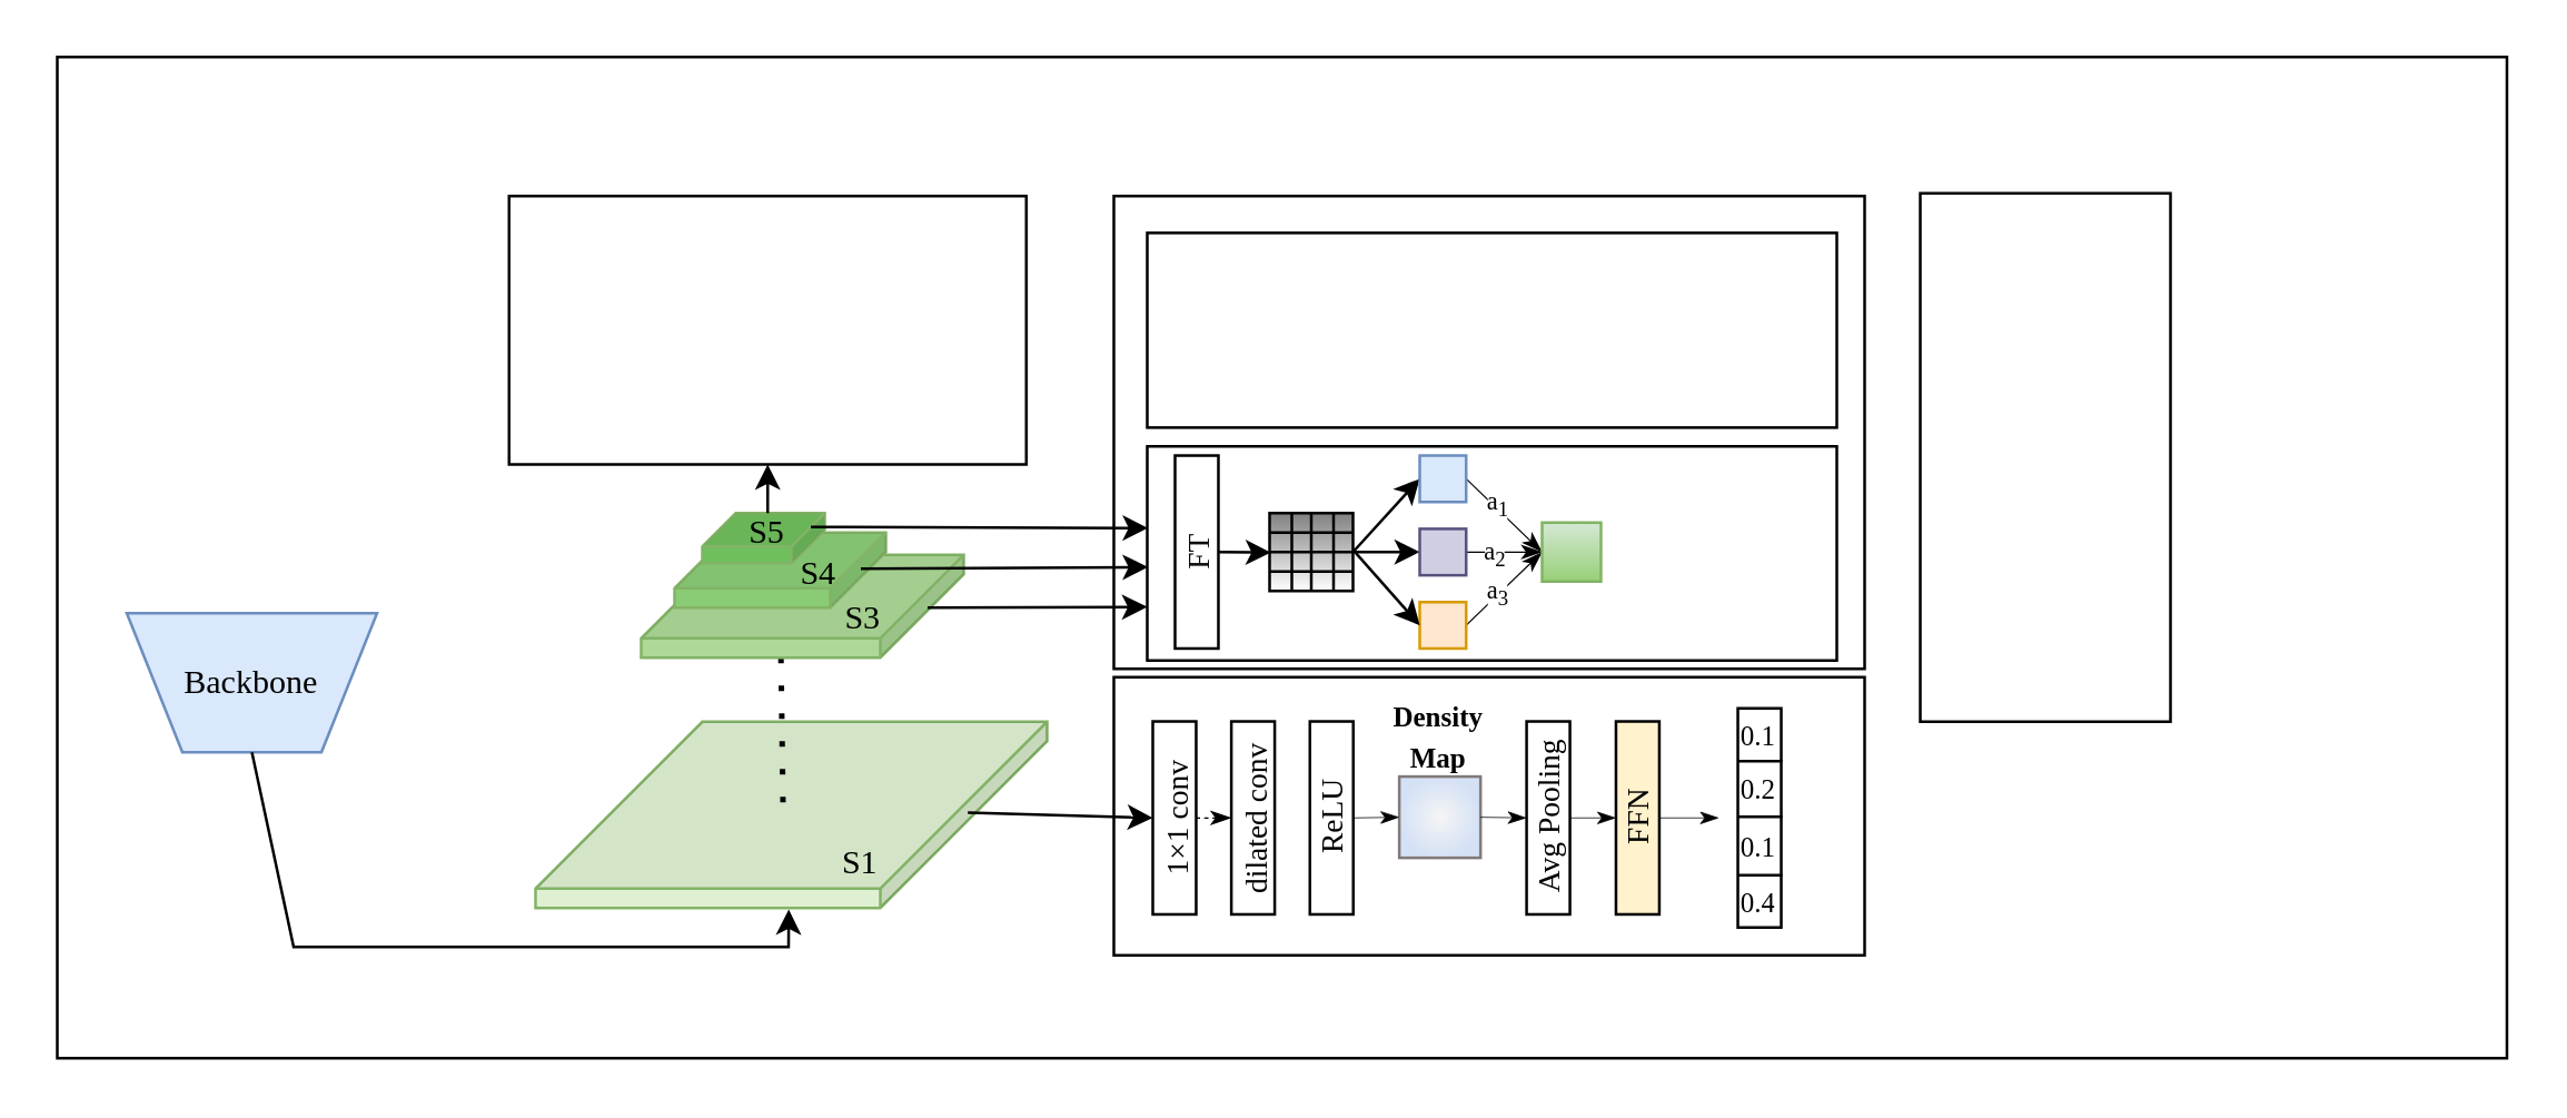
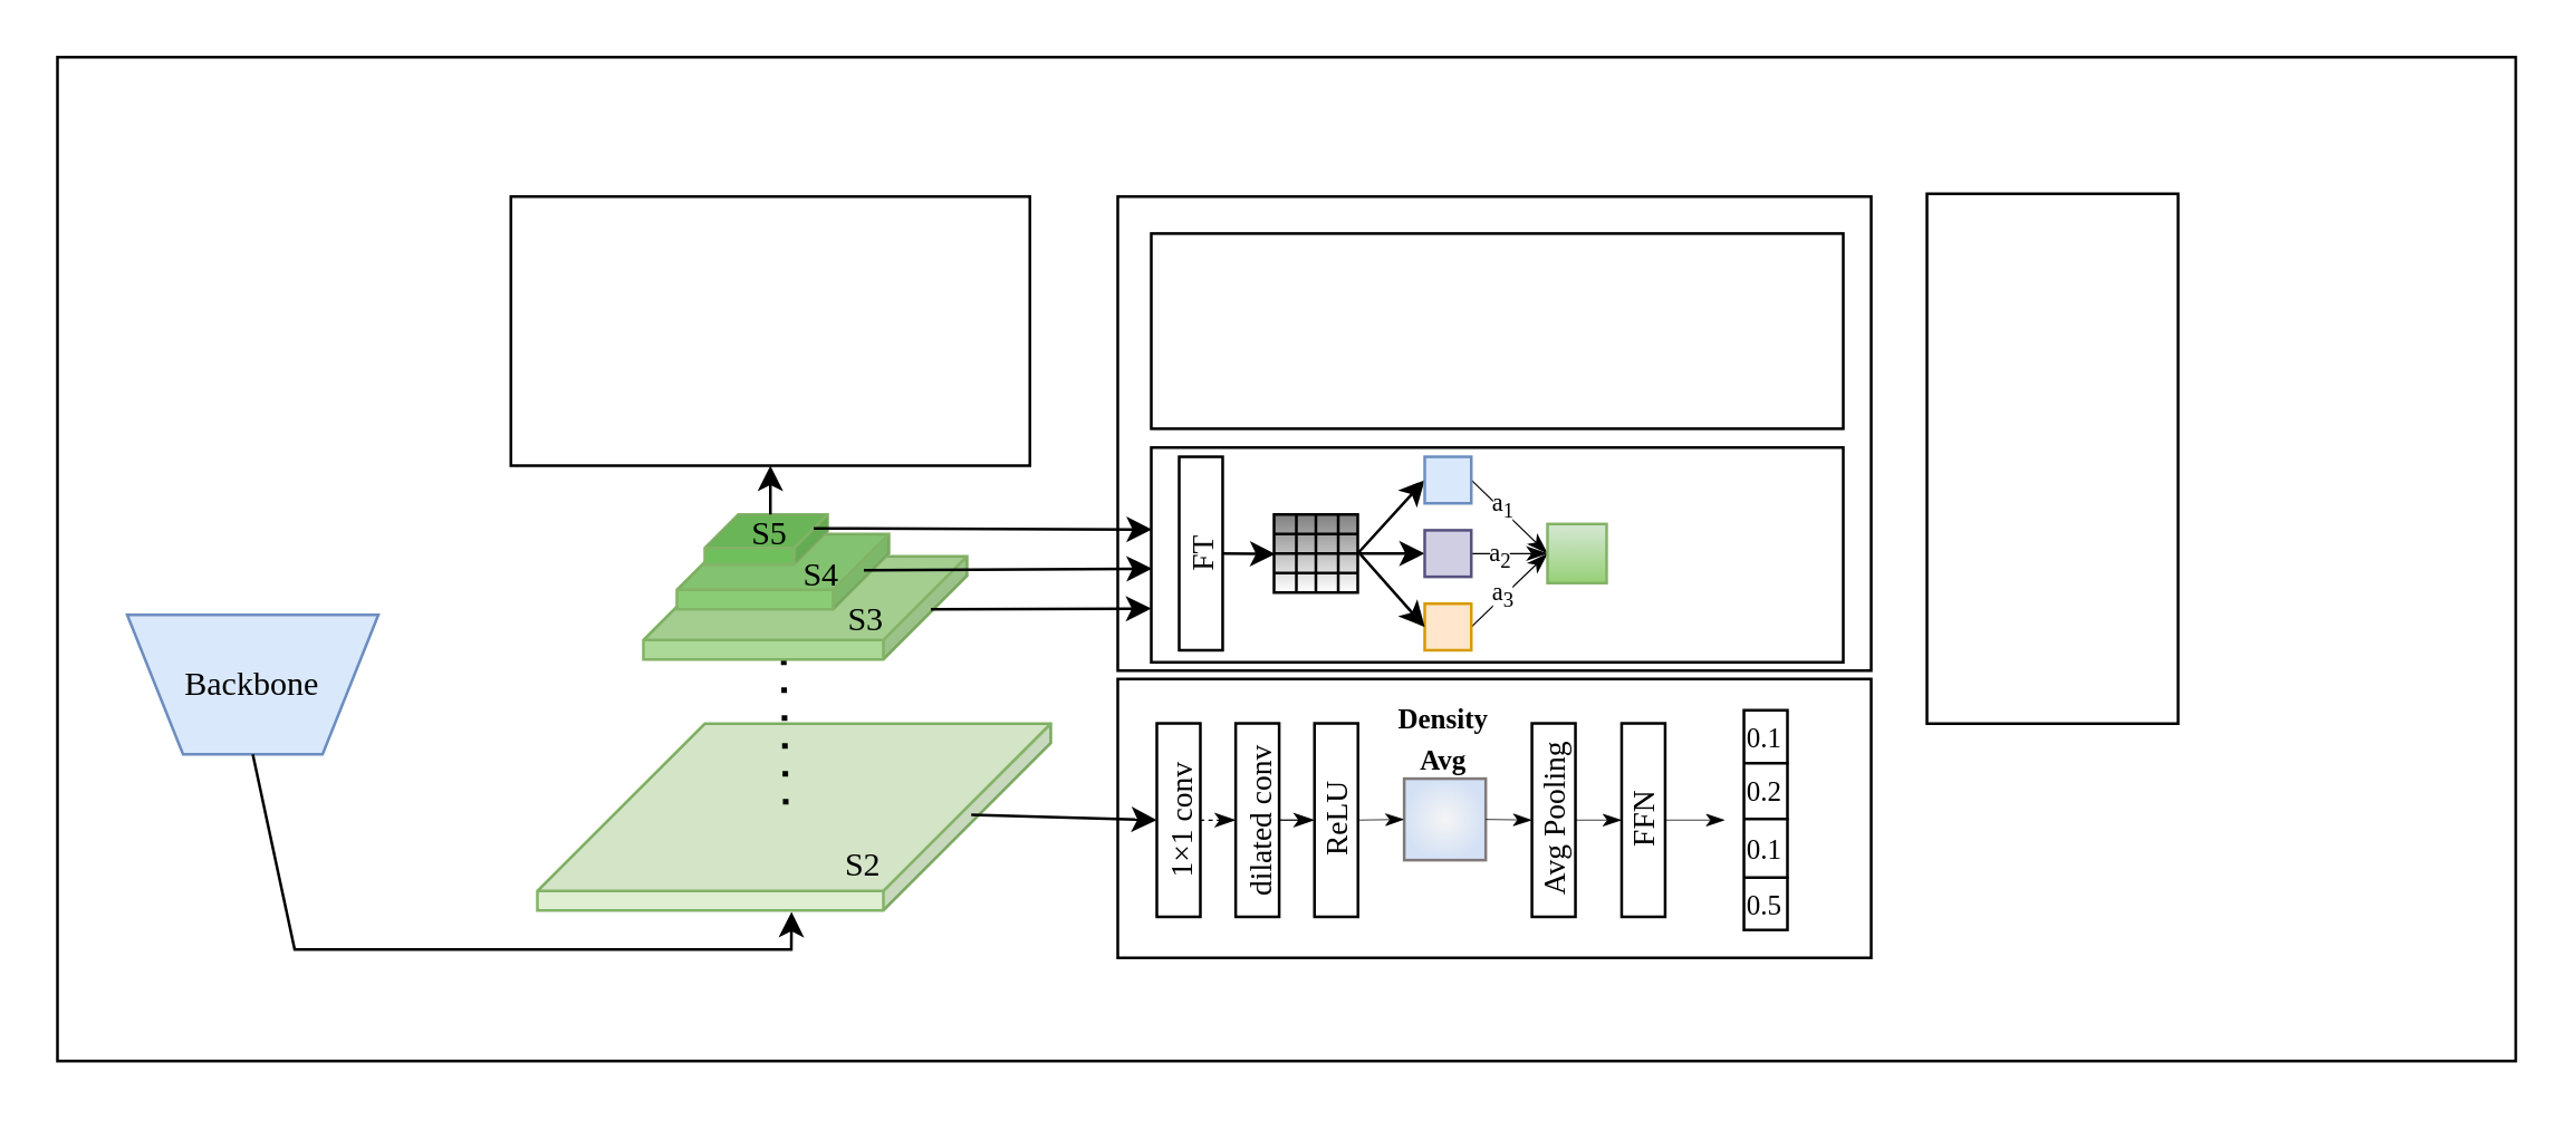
- <mxCell id="28" value="&lt;font style=&quot;font-size: 10px;&quot; face=&quot;Times New Roman&quot;&gt;&lt;b style=&quot;&quot;&gt;Density&lt;br&gt;&lt;/b&gt;&lt;/font&gt;&lt;b style=&quot;font-size: 10px; font-family: &amp;quot;Times New Roman&amp;quot;; background-color: transparent; color: light-dark(rgb(0, 0, 0), rgb(255, 255, 255));&quot;&gt;Map&lt;/b&gt;" style="text;html=1;align=center;verticalAlign=middle;whiteSpace=wrap;rounded=0;" parent="27" vertex="1"><mxGeometry x="74.034" width="58.448" height="29.735" as="geometry" /></mxCell>
+ <mxCell id="28" value="&lt;font style=&quot;font-size: 10px;&quot; face=&quot;Times New Roman&quot;&gt;&lt;b style=&quot;&quot;&gt;Density&lt;br&gt;&lt;/b&gt;&lt;/font&gt;&lt;b style=&quot;font-size: 10px; font-family: &amp;quot;Times New Roman&amp;quot;; background-color: transparent; color: light-dark(rgb(0, 0, 0), rgb(255, 255, 255));&quot;&gt;Avg&lt;/b&gt;" style="text;html=1;align=center;verticalAlign=middle;whiteSpace=wrap;rounded=0;" parent="27" vertex="1"><mxGeometry x="74.034" width="58.448" height="29.735" as="geometry" /></mxCell>
+ <mxCell id="46" value="" style="endArrow=classicThin;html=1;rounded=0;entryX=0;entryY=0.5;entryDx=0;entryDy=0;exitX=1;exitY=0.5;exitDx=0;exitDy=0;endFill=1;strokeWidth=0.5;jumpSize=7;" parent="29" source="41" target="42" edge="1"><mxGeometry width="50" height="50" relative="1" as="geometry"><mxPoint x="25.328" y="49.31" as="sourcePoint" /><mxPoint x="37.991" y="49.31" as="targetPoint" /></mxGeometry></mxCell>
- <mxCell id="44" value="&lt;font face=&quot;Times New Roman&quot; style=&quot;font-size: 11px; font-weight: normal;&quot;&gt;FFN&lt;/font&gt;" style="rounded=0;whiteSpace=wrap;html=1;fontStyle=1;horizontal=0;fillColor=#fff2cc;" parent="29" vertex="1"><mxGeometry x="166.578" y="4.708" width="15.586" height="69.381" as="geometry" /></mxCell>
+ <mxCell id="44" value="&lt;font face=&quot;Times New Roman&quot; style=&quot;font-size: 11px; font-weight: normal;&quot;&gt;FFN&lt;/font&gt;" style="rounded=0;whiteSpace=wrap;html=1;fontStyle=1;horizontal=0;" parent="29" vertex="1"><mxGeometry x="166.578" y="4.708" width="15.586" height="69.381" as="geometry" /></mxCell>
- <mxCell id="9" value="S1" style="text;html=1;align=center;verticalAlign=middle;whiteSpace=wrap;rounded=0;fontSize=12;fontFamily=Times New Roman;" parent="7" vertex="1"><mxGeometry x="87" y="35.75" width="60" height="30" as="geometry" /></mxCell>
+ <mxCell id="9" value="S2" style="text;html=1;align=center;verticalAlign=middle;whiteSpace=wrap;rounded=0;fontSize=12;fontFamily=Times New Roman;" parent="7" vertex="1"><mxGeometry x="87" y="35.75" width="60" height="30" as="geometry" /></mxCell>
- <mxCell id="40" value="0.4" style="shape=partialRectangle;html=1;whiteSpace=wrap;connectable=0;strokeColor=inherit;overflow=hidden;fillColor=none;top=0;left=0;bottom=0;right=0;pointerEvents=1;fontSize=10;fontFamily=Times New Roman;" parent="39" vertex="1"><mxGeometry width="16" height="19" as="geometry"><mxRectangle width="16" height="19" as="alternateBounds" /></mxGeometry></mxCell>
+ <mxCell id="40" value="0.5" style="shape=partialRectangle;html=1;whiteSpace=wrap;connectable=0;strokeColor=inherit;overflow=hidden;fillColor=none;top=0;left=0;bottom=0;right=0;pointerEvents=1;fontSize=10;fontFamily=Times New Roman;" parent="39" vertex="1"><mxGeometry width="16" height="19" as="geometry"><mxRectangle width="16" height="19" as="alternateBounds" /></mxGeometry></mxCell>
